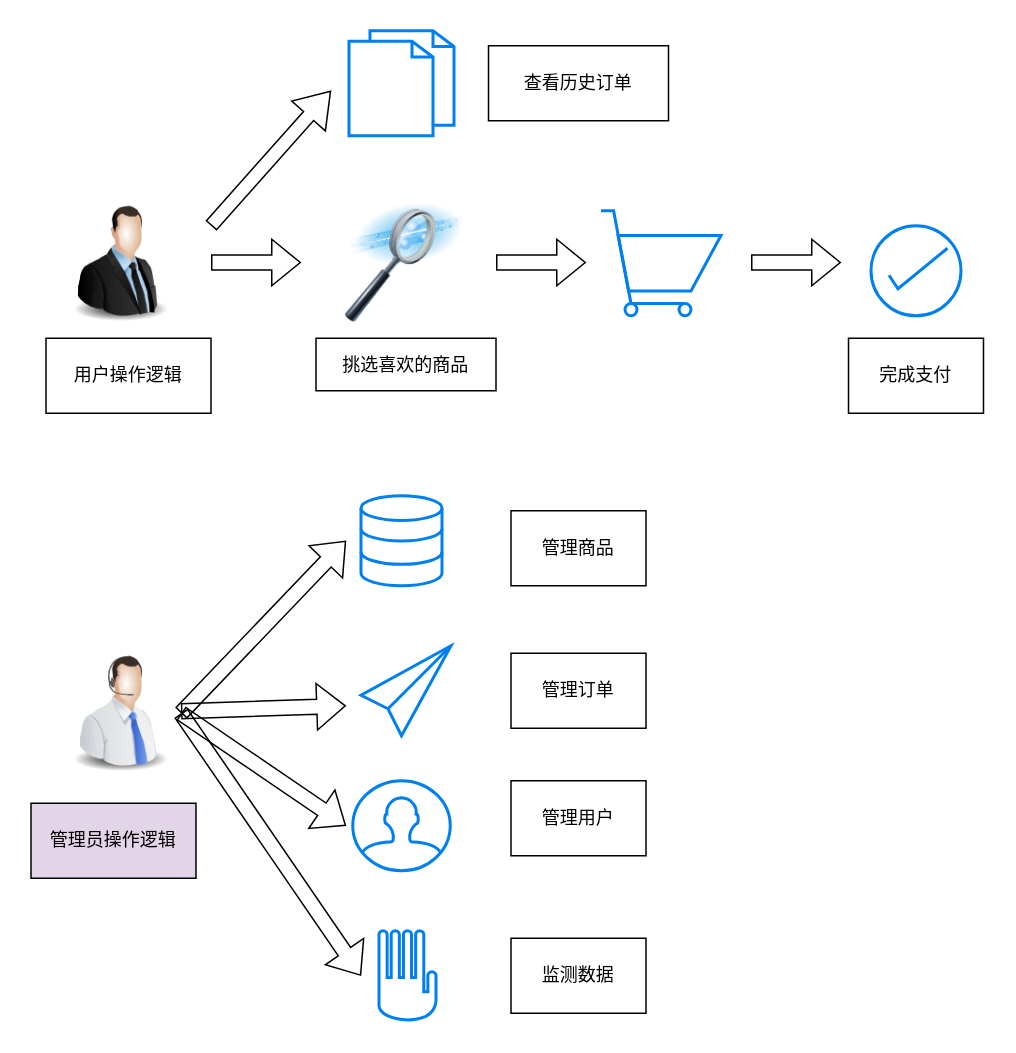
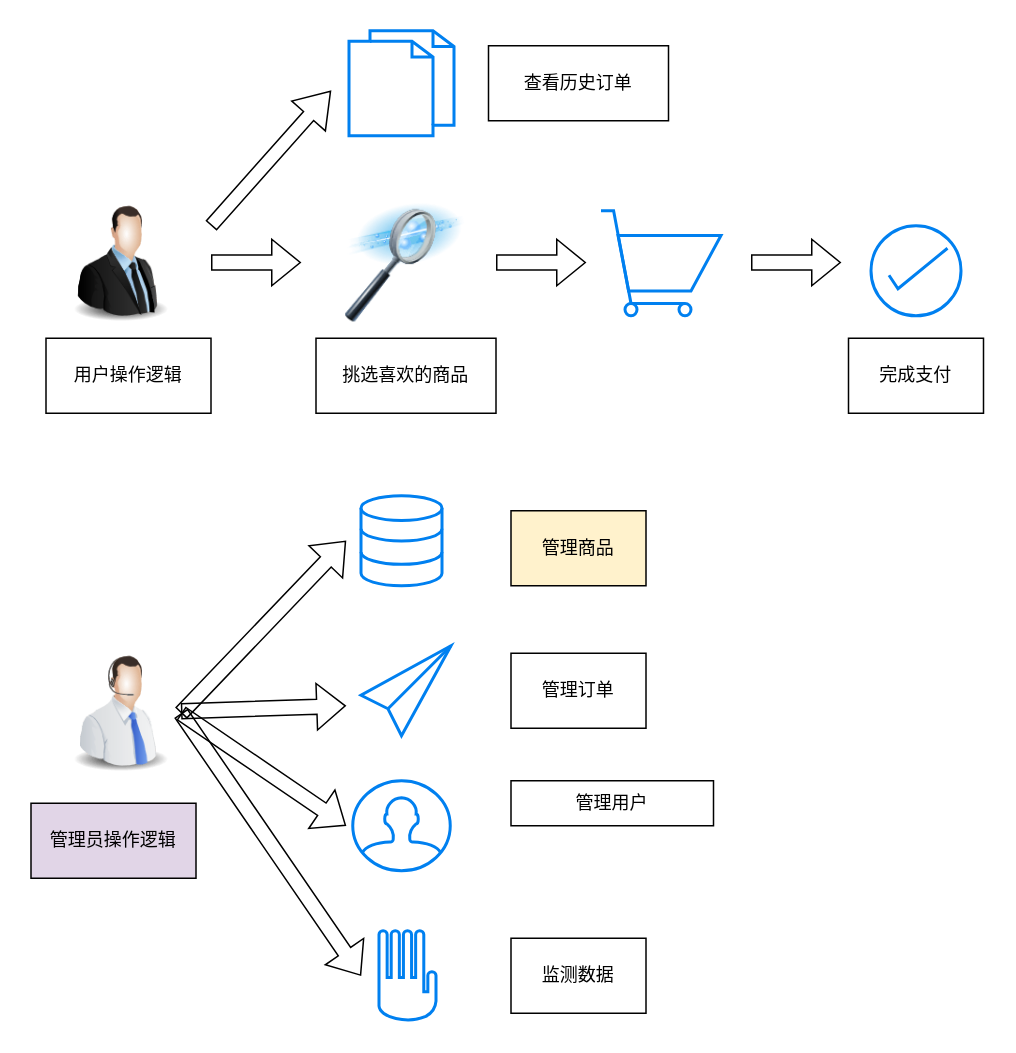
- <mxCell id="5" value="挑选喜欢的商品" style="rounded=0;whiteSpace=wrap;html=1;" vertex="1" parent="1"><mxGeometry x="210" y="225" width="120" height="35" as="geometry" /></mxCell>
+ <mxCell id="5" value="挑选喜欢的商品" style="rounded=0;whiteSpace=wrap;html=1;" vertex="1" parent="1"><mxGeometry x="210" y="225" width="120" height="50" as="geometry" /></mxCell>
- <mxCell id="15" value="管理商品" style="rounded=0;whiteSpace=wrap;html=1;" vertex="1" parent="1"><mxGeometry x="340" y="340" width="90" height="50" as="geometry" /></mxCell>
+ <mxCell id="15" value="管理商品" style="rounded=0;whiteSpace=wrap;html=1;fillColor=#fff2cc;" vertex="1" parent="1"><mxGeometry x="340" y="340" width="90" height="50" as="geometry" /></mxCell>
- <mxCell id="19" value="管理用户" style="rounded=0;whiteSpace=wrap;html=1;" vertex="1" parent="1"><mxGeometry x="340" y="520" width="90" height="50" as="geometry" /></mxCell>
+ <mxCell id="19" value="管理用户" style="rounded=0;whiteSpace=wrap;html=1;" vertex="1" parent="1"><mxGeometry x="340" y="520" width="135" height="30" as="geometry" /></mxCell>
